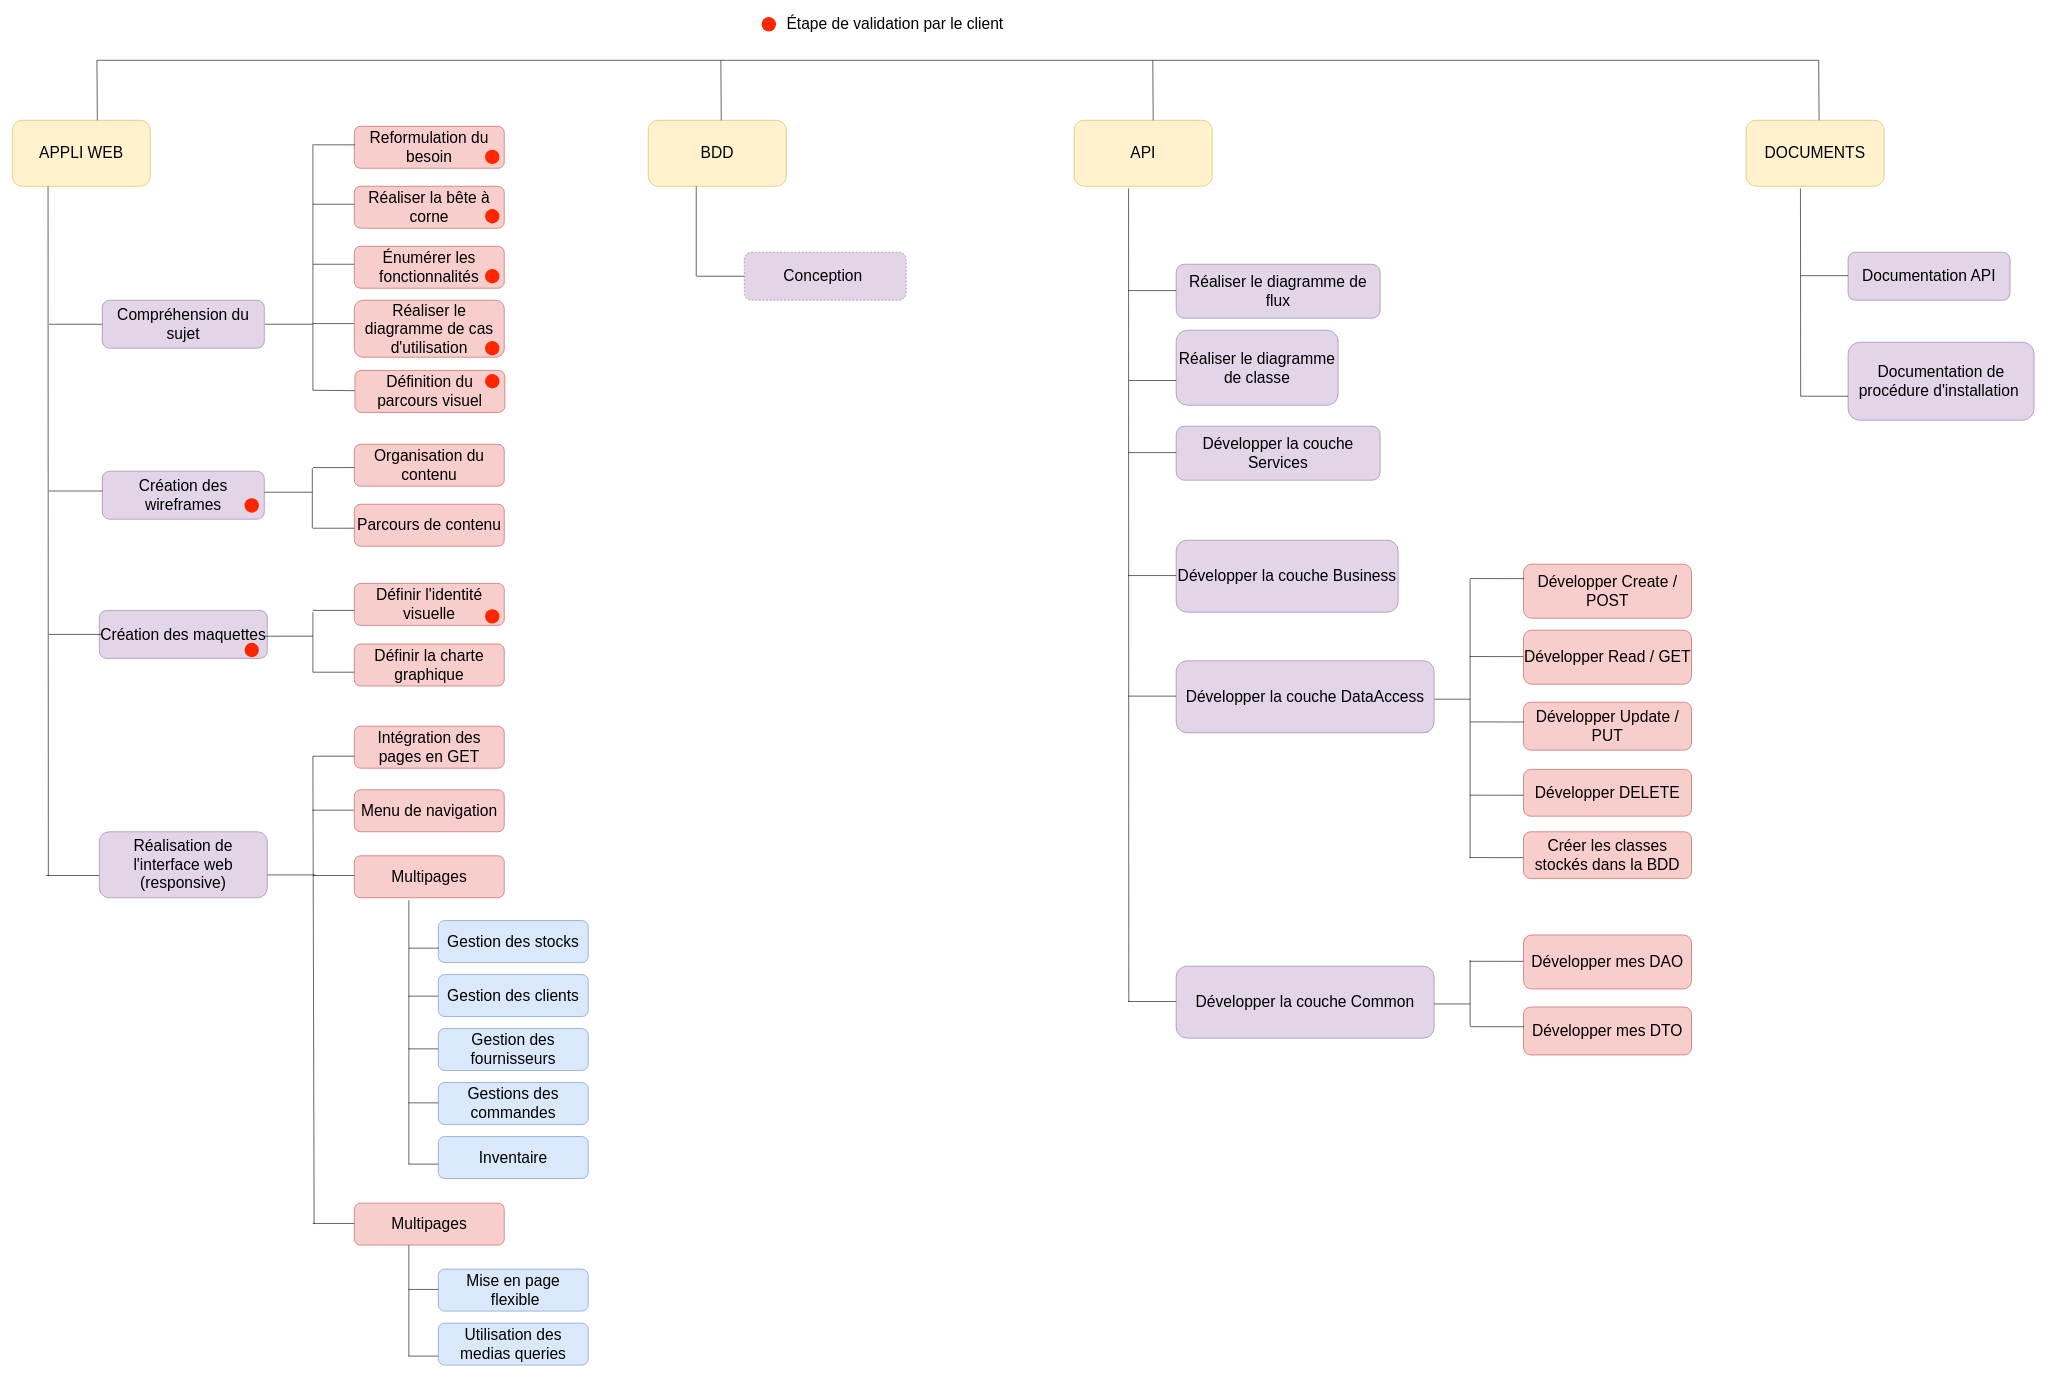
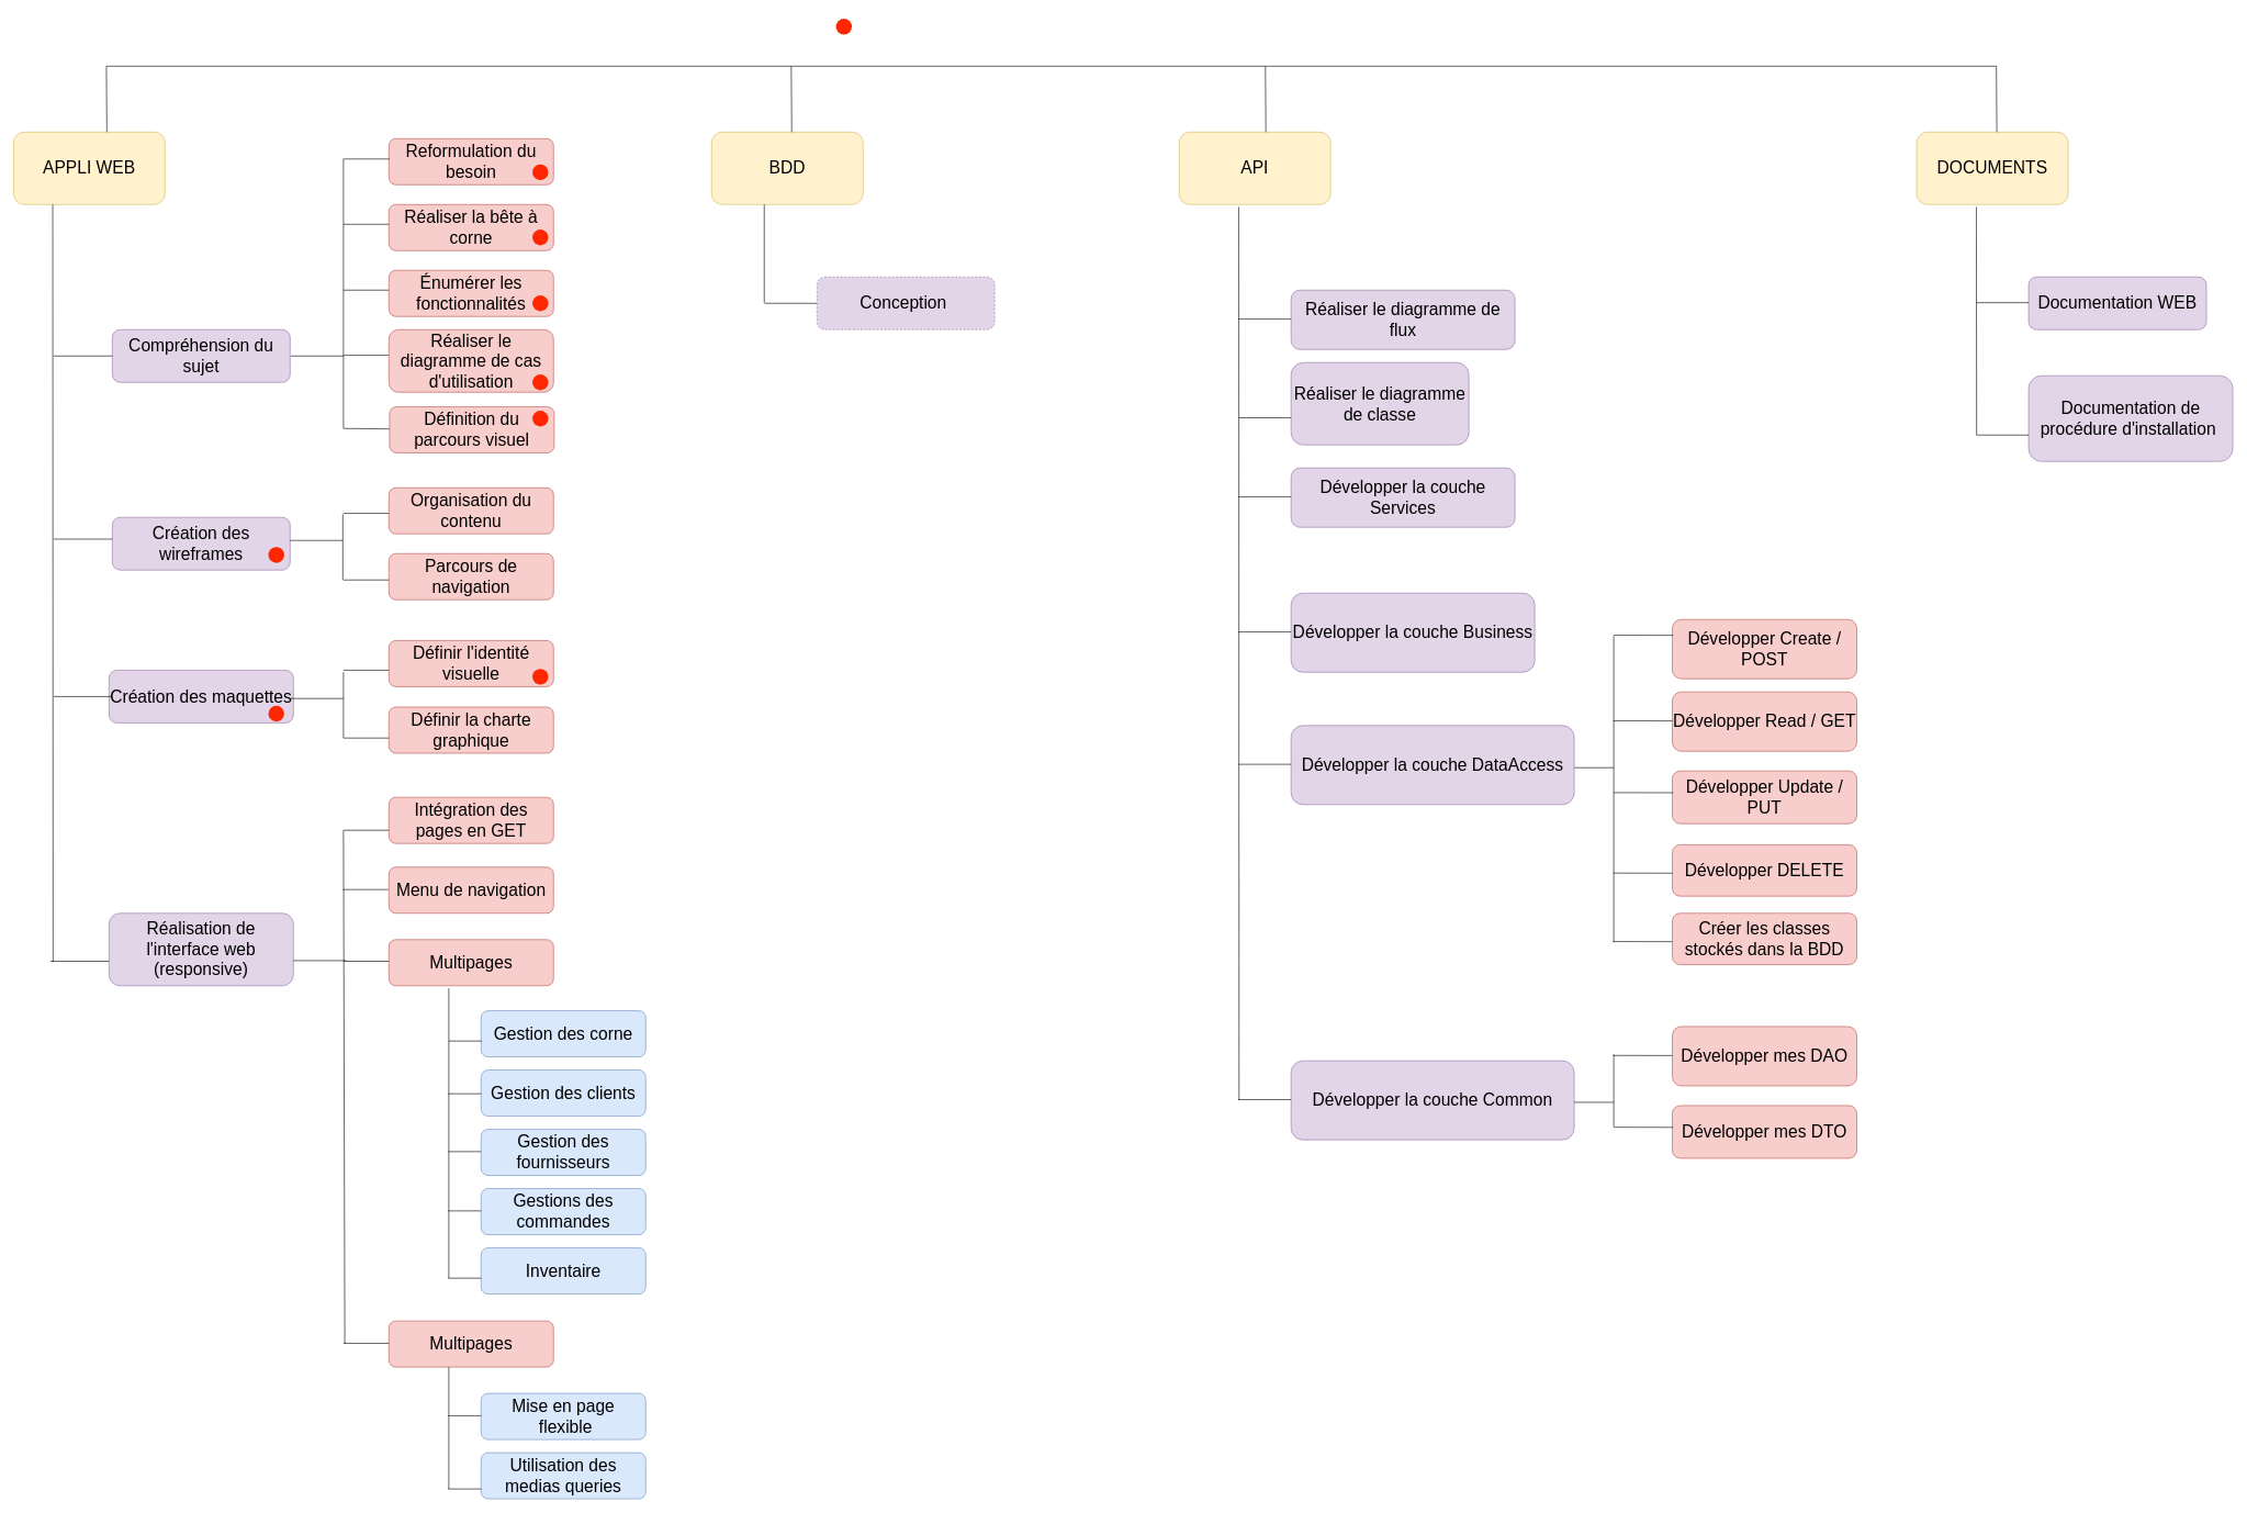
- <mxCell id="118" value="&lt;font style=&quot;font-size: 26px;&quot;&gt;Étape de validation par le client&lt;/font&gt;" style="text;html=1;align=center;verticalAlign=middle;resizable=0;points=[];autosize=1;strokeColor=none;fillColor=none;" vertex="1" parent="1"><mxGeometry x="1301" y="20" width="380" height="40" as="geometry" /></mxCell>
- <mxCell id="30" value="&lt;font style=&quot;font-size: 26px;&quot;&gt;Documentation API&lt;/font&gt;" style="rounded=1;whiteSpace=wrap;html=1;fontSize=26;fillColor=#e1d5e7;strokeColor=#9673a6;" parent="1" vertex="1"><mxGeometry x="3080" y="420" width="270" height="80" as="geometry" /></mxCell>
+ <mxCell id="30" value="&lt;font style=&quot;font-size: 26px;&quot;&gt;Documentation WEB&lt;/font&gt;" style="rounded=1;whiteSpace=wrap;html=1;fontSize=26;fillColor=#e1d5e7;strokeColor=#9673a6;" parent="1" vertex="1"><mxGeometry x="3080" y="420" width="270" height="80" as="geometry" /></mxCell>
- <mxCell id="10" value="Parcours de contenu" style="rounded=1;whiteSpace=wrap;html=1;fontSize=26;fillColor=#f8cecc;strokeColor=#b85450;" parent="1" vertex="1"><mxGeometry x="590" y="840" width="250" height="70" as="geometry" /></mxCell>
+ <mxCell id="10" value="Parcours de navigation" style="rounded=1;whiteSpace=wrap;html=1;fontSize=26;fillColor=#f8cecc;strokeColor=#b85450;" parent="1" vertex="1"><mxGeometry x="590" y="840" width="250" height="70" as="geometry" /></mxCell>
- <mxCell id="16" value="Gestion des stocks" style="rounded=1;whiteSpace=wrap;html=1;fontSize=26;fillColor=#dae8fc;strokeColor=#6c8ebf;" parent="1" vertex="1"><mxGeometry x="730" y="1534" width="250" height="70" as="geometry" /></mxCell>
+ <mxCell id="16" value="Gestion des corne" style="rounded=1;whiteSpace=wrap;html=1;fontSize=26;fillColor=#dae8fc;strokeColor=#6c8ebf;" parent="1" vertex="1"><mxGeometry x="730" y="1534" width="250" height="70" as="geometry" /></mxCell>
